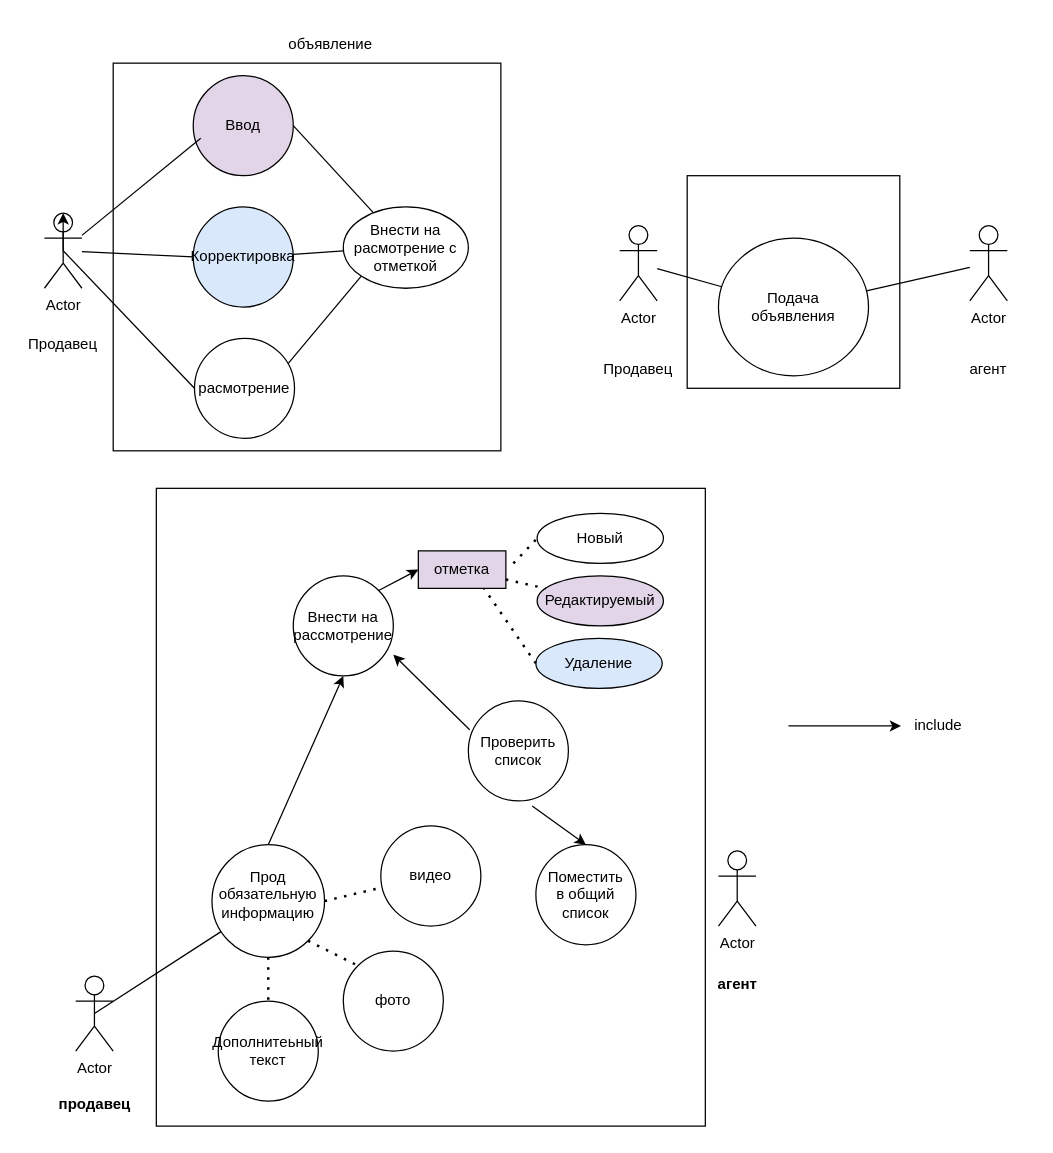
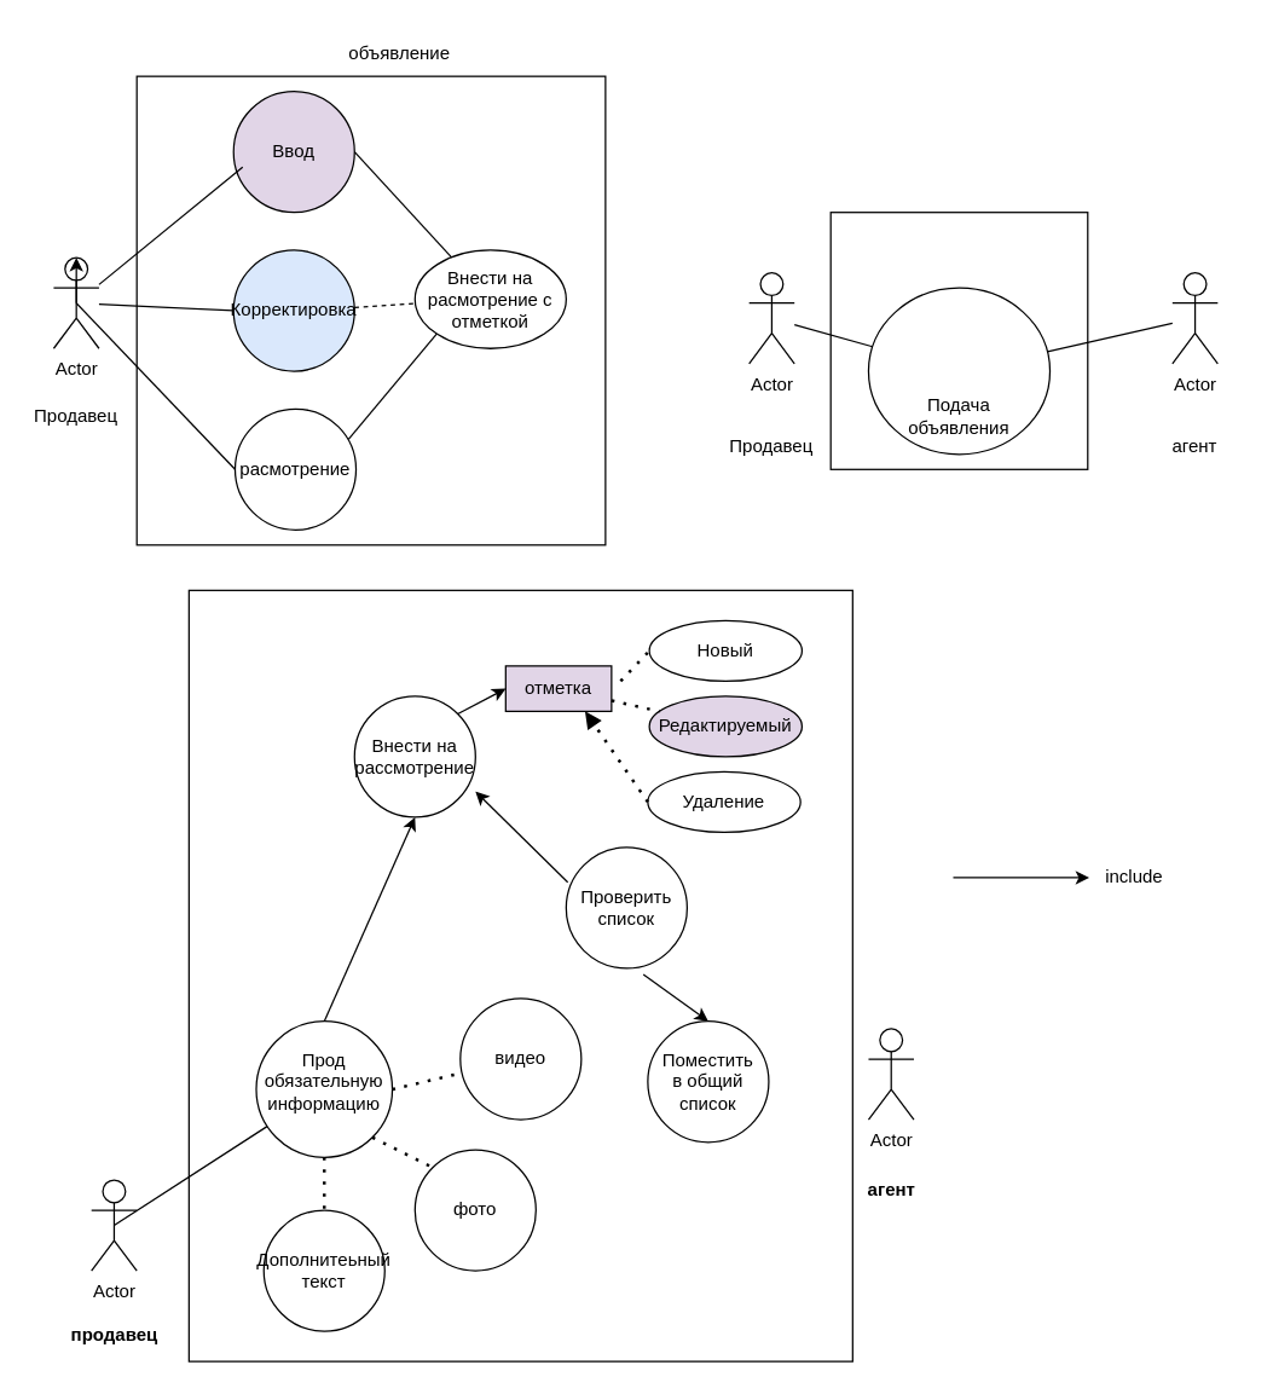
- <mxCell id="52" value="" style="endArrow=none;html=1;rounded=0;" edge="1" parent="1" source="43" target="50"><mxGeometry width="50" height="50" relative="1" as="geometry"><mxPoint x="310" as="sourcePoint" y="130" /><mxPoint x="360" y="80" as="targetPoint" /></mxGeometry></mxCell>
+ <mxCell id="52" value="" style="endArrow=none;html=1;rounded=0;dashed=1;" edge="1" parent="1" source="43" target="50"><mxGeometry width="50" height="50" relative="1" as="geometry"><mxPoint x="310" as="sourcePoint" y="130" /><mxPoint x="360" y="80" as="targetPoint" /></mxGeometry></mxCell>
- <mxCell id="11" value="Подача объявления" style="text;html=1;strokeColor=none;fillColor=none;align=center;verticalAlign=middle;whiteSpace=wrap;rounded=0;" vertex="1" parent="1"><mxGeometry x="604" y="230" width="60" height="30" as="geometry" /></mxCell>
+ <mxCell id="11" value="Подача объявления" style="text;html=1;strokeColor=none;fillColor=none;align=center;verticalAlign=middle;whiteSpace=wrap;rounded=0;" vertex="1" parent="1"><mxGeometry x="604" y="260" width="60" height="30" as="geometry" /></mxCell>
- <mxCell id="60" value="" style="endArrow=none;dashed=1;html=1;dashPattern=1 3;strokeWidth=2;rounded=0;exitX=0;exitY=0.5;exitDx=0;exitDy=0;entryX=0.75;entryY=1;entryDx=0;entryDy=0;" edge="1" parent="1" source="57" target="54"><mxGeometry width="50" height="50" relative="1" as="geometry"><mxPoint x="379" y="540" as="sourcePoint" /><mxPoint x="429" y="490" as="targetPoint" /></mxGeometry></mxCell>
+ <mxCell id="60" value="" style="endArrow=block;dashed=1;html=1;dashPattern=1 3;strokeWidth=2;rounded=0;exitX=0;exitY=0.5;exitDx=0;exitDy=0;entryX=0.75;entryY=1;entryDx=0;entryDy=0;" edge="1" parent="1" source="57" target="54"><mxGeometry width="50" height="50" relative="1" as="geometry"><mxPoint x="379" y="540" as="sourcePoint" /><mxPoint x="429" y="490" as="targetPoint" /></mxGeometry></mxCell>
- <mxCell id="57" value="Удаление" style="ellipse;whiteSpace=wrap;html=1;fillColor=#dae8fc;" vertex="1" parent="1"><mxGeometry x="428" y="510" width="101" height="40" as="geometry" /></mxCell>
+ <mxCell id="57" value="Удаление" style="ellipse;whiteSpace=wrap;html=1;" vertex="1" parent="1"><mxGeometry x="428" y="510" width="101" height="40" as="geometry" /></mxCell>
